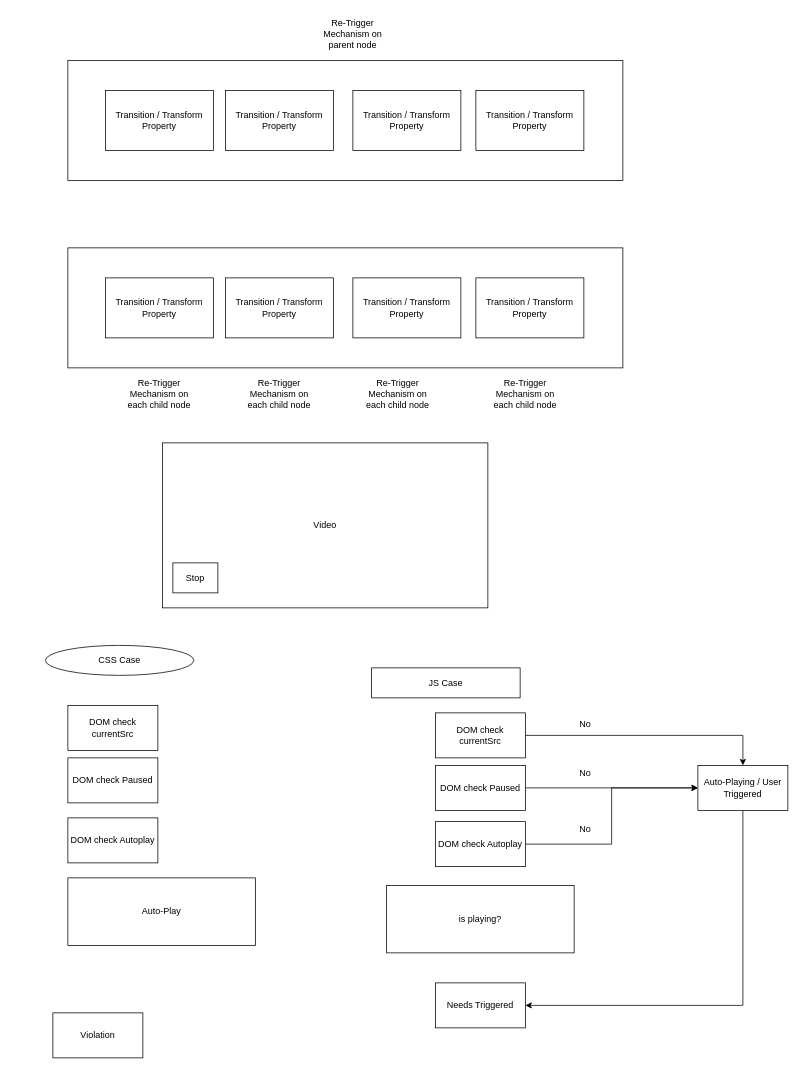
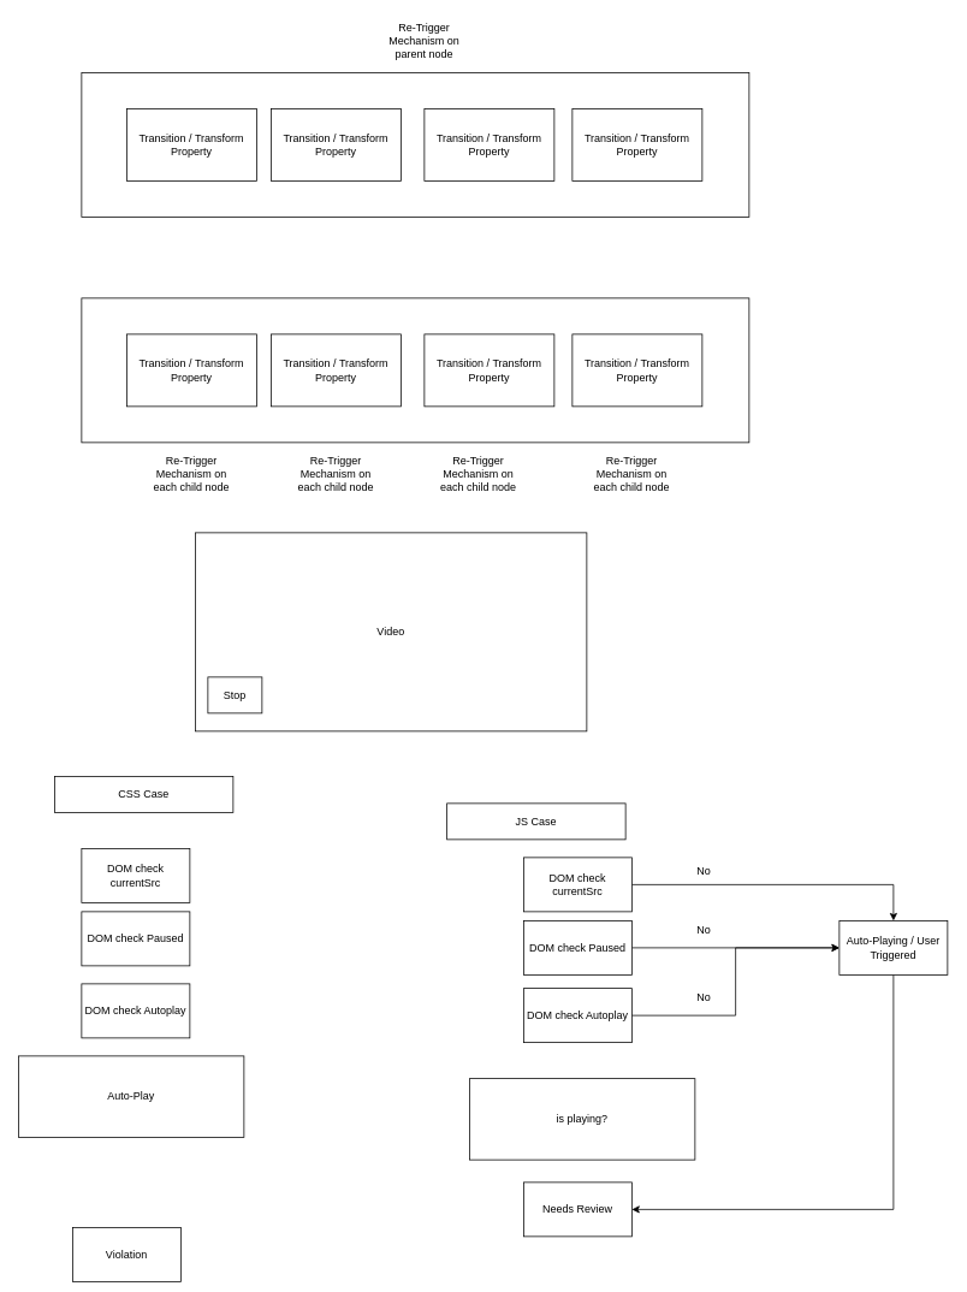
- <mxCell id="32" value="CSS Case" style="ellipse;whiteSpace=wrap;html=1;" parent="1" vertex="1"><mxGeometry x="60" y="860" width="198" height="40" as="geometry" /></mxCell>
+ <mxCell id="32" value="CSS Case" style="rounded=0;whiteSpace=wrap;html=1;" parent="1" vertex="1"><mxGeometry x="60" y="860" width="198" height="40" as="geometry" /></mxCell>
- <mxCell id="22" value="Auto-Play" style="rounded=0;whiteSpace=wrap;html=1;" parent="1" vertex="1"><mxGeometry x="90" y="1170" width="250" height="90" as="geometry" /></mxCell>
+ <mxCell id="22" value="Auto-Play" style="rounded=0;whiteSpace=wrap;html=1;" parent="1" vertex="1"><mxGeometry x="20" y="1170" width="250" height="90" as="geometry" /></mxCell>
- <mxCell id="29" value="is playing?" style="rounded=0;whiteSpace=wrap;html=1;" parent="1" vertex="1"><mxGeometry x="515" y="1180" width="250" height="90" as="geometry" /></mxCell>
+ <mxCell id="29" value="is playing?" style="rounded=0;whiteSpace=wrap;html=1;" parent="1" vertex="1"><mxGeometry x="520" y="1195" width="250" height="90" as="geometry" /></mxCell>
- <mxCell id="31" value="Needs Triggered" style="rounded=0;whiteSpace=wrap;html=1;" parent="1" vertex="1"><mxGeometry x="580" y="1310" width="120" height="60" as="geometry" /></mxCell>
+ <mxCell id="31" value="Needs Review" style="rounded=0;whiteSpace=wrap;html=1;" parent="1" vertex="1"><mxGeometry x="580" y="1310" width="120" height="60" as="geometry" /></mxCell>
- <mxCell id="30" value="Violation" style="rounded=0;whiteSpace=wrap;html=1;" parent="1" vertex="1"><mxGeometry x="70" y="1350" width="120" height="60" as="geometry" /></mxCell>
+ <mxCell id="30" value="Violation" style="rounded=0;whiteSpace=wrap;html=1;" parent="1" vertex="1"><mxGeometry x="80" y="1360" width="120" height="60" as="geometry" /></mxCell>
